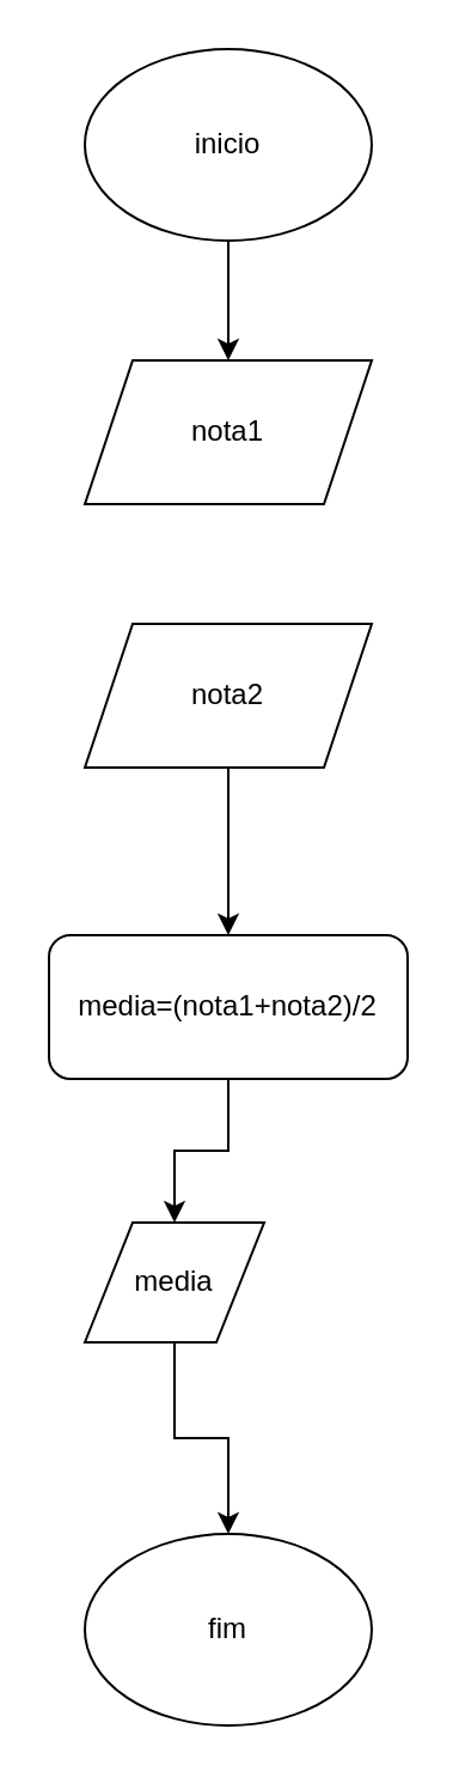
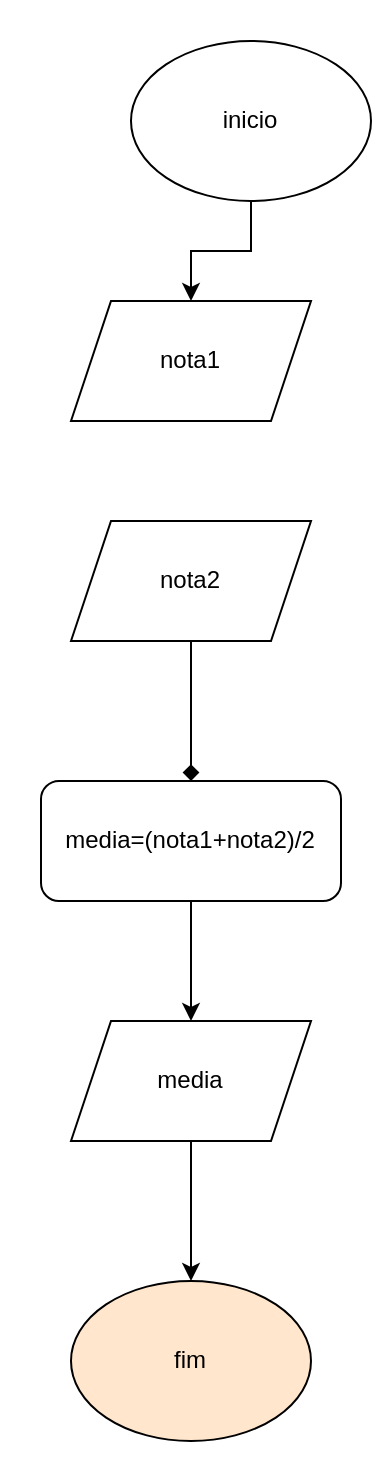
- <mxCell id="3" value="inicio" style="ellipse;whiteSpace=wrap;html=1;" vertex="1" parent="1"><mxGeometry x="35" y="20" width="120" height="80" as="geometry" /></mxCell>
+ <mxCell id="3" value="inicio" style="ellipse;whiteSpace=wrap;html=1;" vertex="1" parent="1"><mxGeometry x="65" y="20" width="120" height="80" as="geometry" /></mxCell>
- <mxCell id="5" style="edgeStyle=orthogonalEdgeStyle;rounded=0;orthogonalLoop=1;jettySize=auto;html=1;entryX=0.5;entryY=0;entryDx=0;entryDy=0;" edge="1" parent="1" source="6" target="8"><mxGeometry relative="1" as="geometry" /></mxCell>
+ <mxCell id="5" style="edgeStyle=orthogonalEdgeStyle;rounded=0;orthogonalLoop=1;jettySize=auto;html=1;entryX=0.5;entryY=0;entryDx=0;entryDy=0;endArrow=diamond;" edge="1" parent="1" source="6" target="8"><mxGeometry relative="1" as="geometry" /></mxCell>
- <mxCell id="10" value="media" style="shape=parallelogram;perimeter=parallelogramPerimeter;whiteSpace=wrap;html=1;fixedSize=1;" vertex="1" parent="1"><mxGeometry x="35" y="510" width="75" height="50" as="geometry" /></mxCell>
+ <mxCell id="10" value="media" style="shape=parallelogram;perimeter=parallelogramPerimeter;whiteSpace=wrap;html=1;fixedSize=1;" vertex="1" parent="1"><mxGeometry x="35" y="510" width="120" height="60" as="geometry" /></mxCell>
- <mxCell id="11" value="fim" style="ellipse;whiteSpace=wrap;html=1;" vertex="1" parent="1"><mxGeometry x="35" y="640" width="120" height="80" as="geometry" /></mxCell>
+ <mxCell id="11" value="fim" style="ellipse;whiteSpace=wrap;html=1;fillColor=#ffe6cc;" vertex="1" parent="1"><mxGeometry x="35" y="640" width="120" height="80" as="geometry" /></mxCell>
